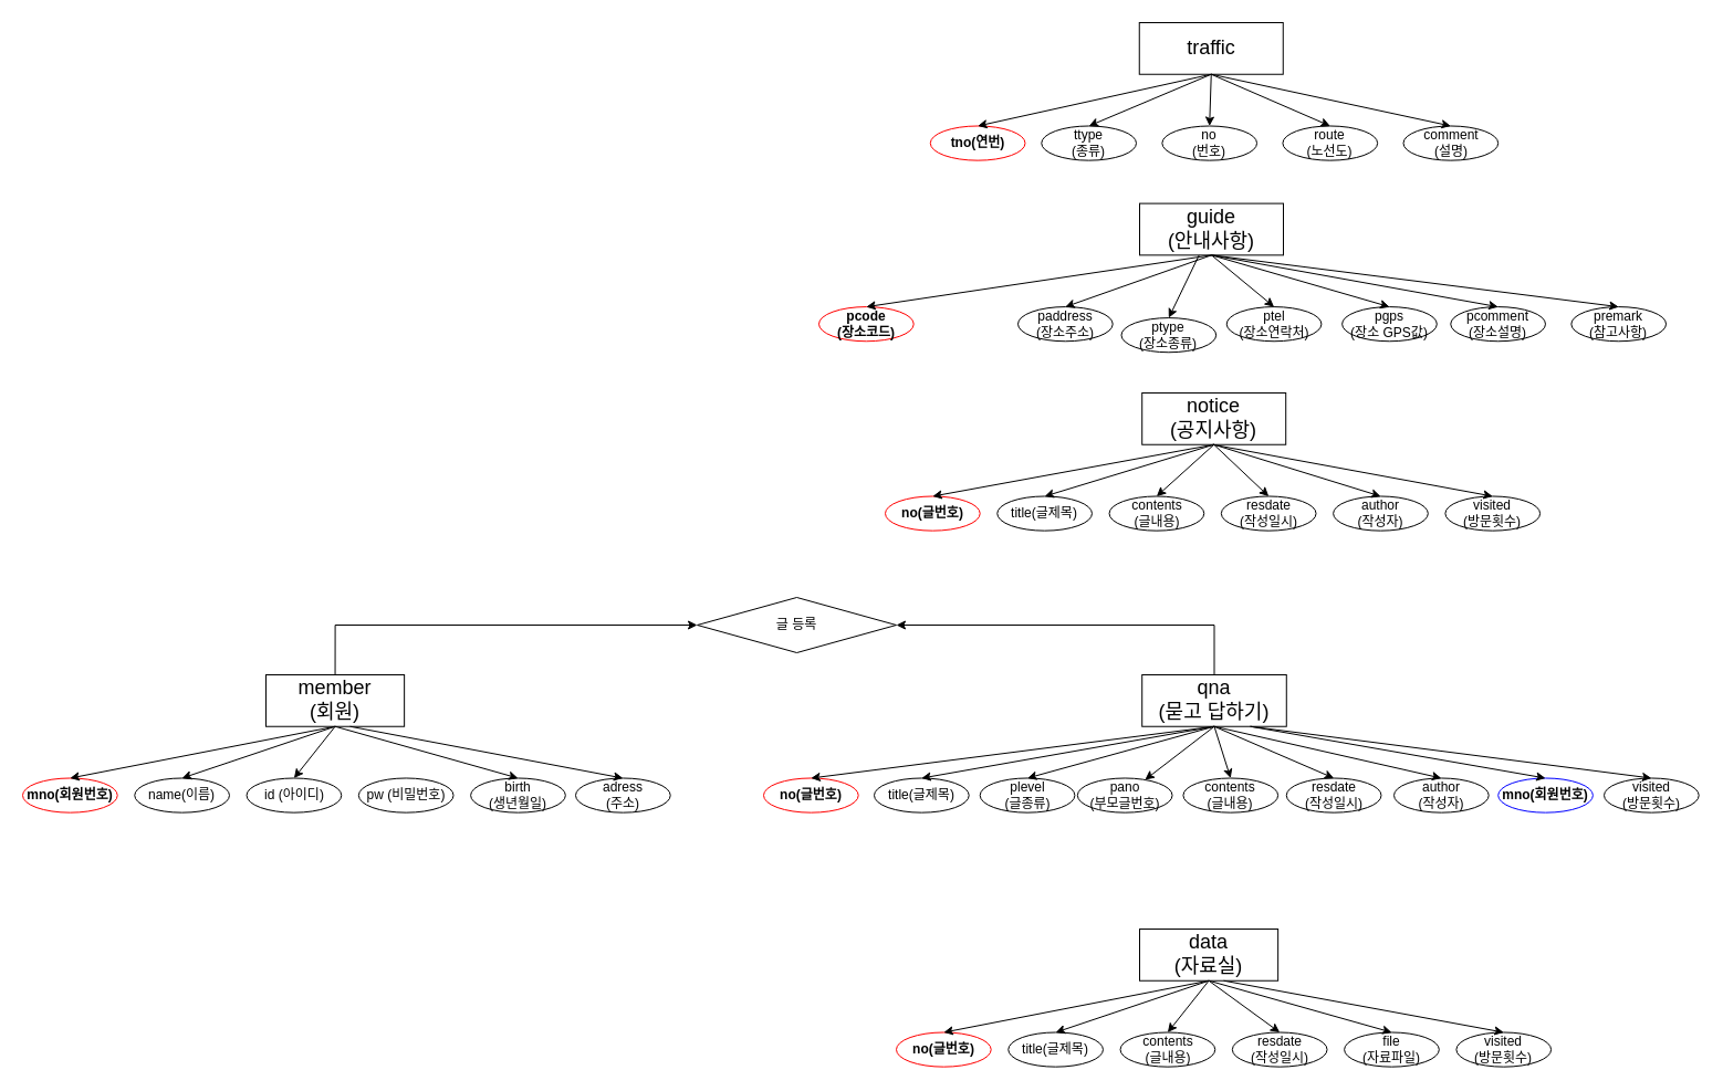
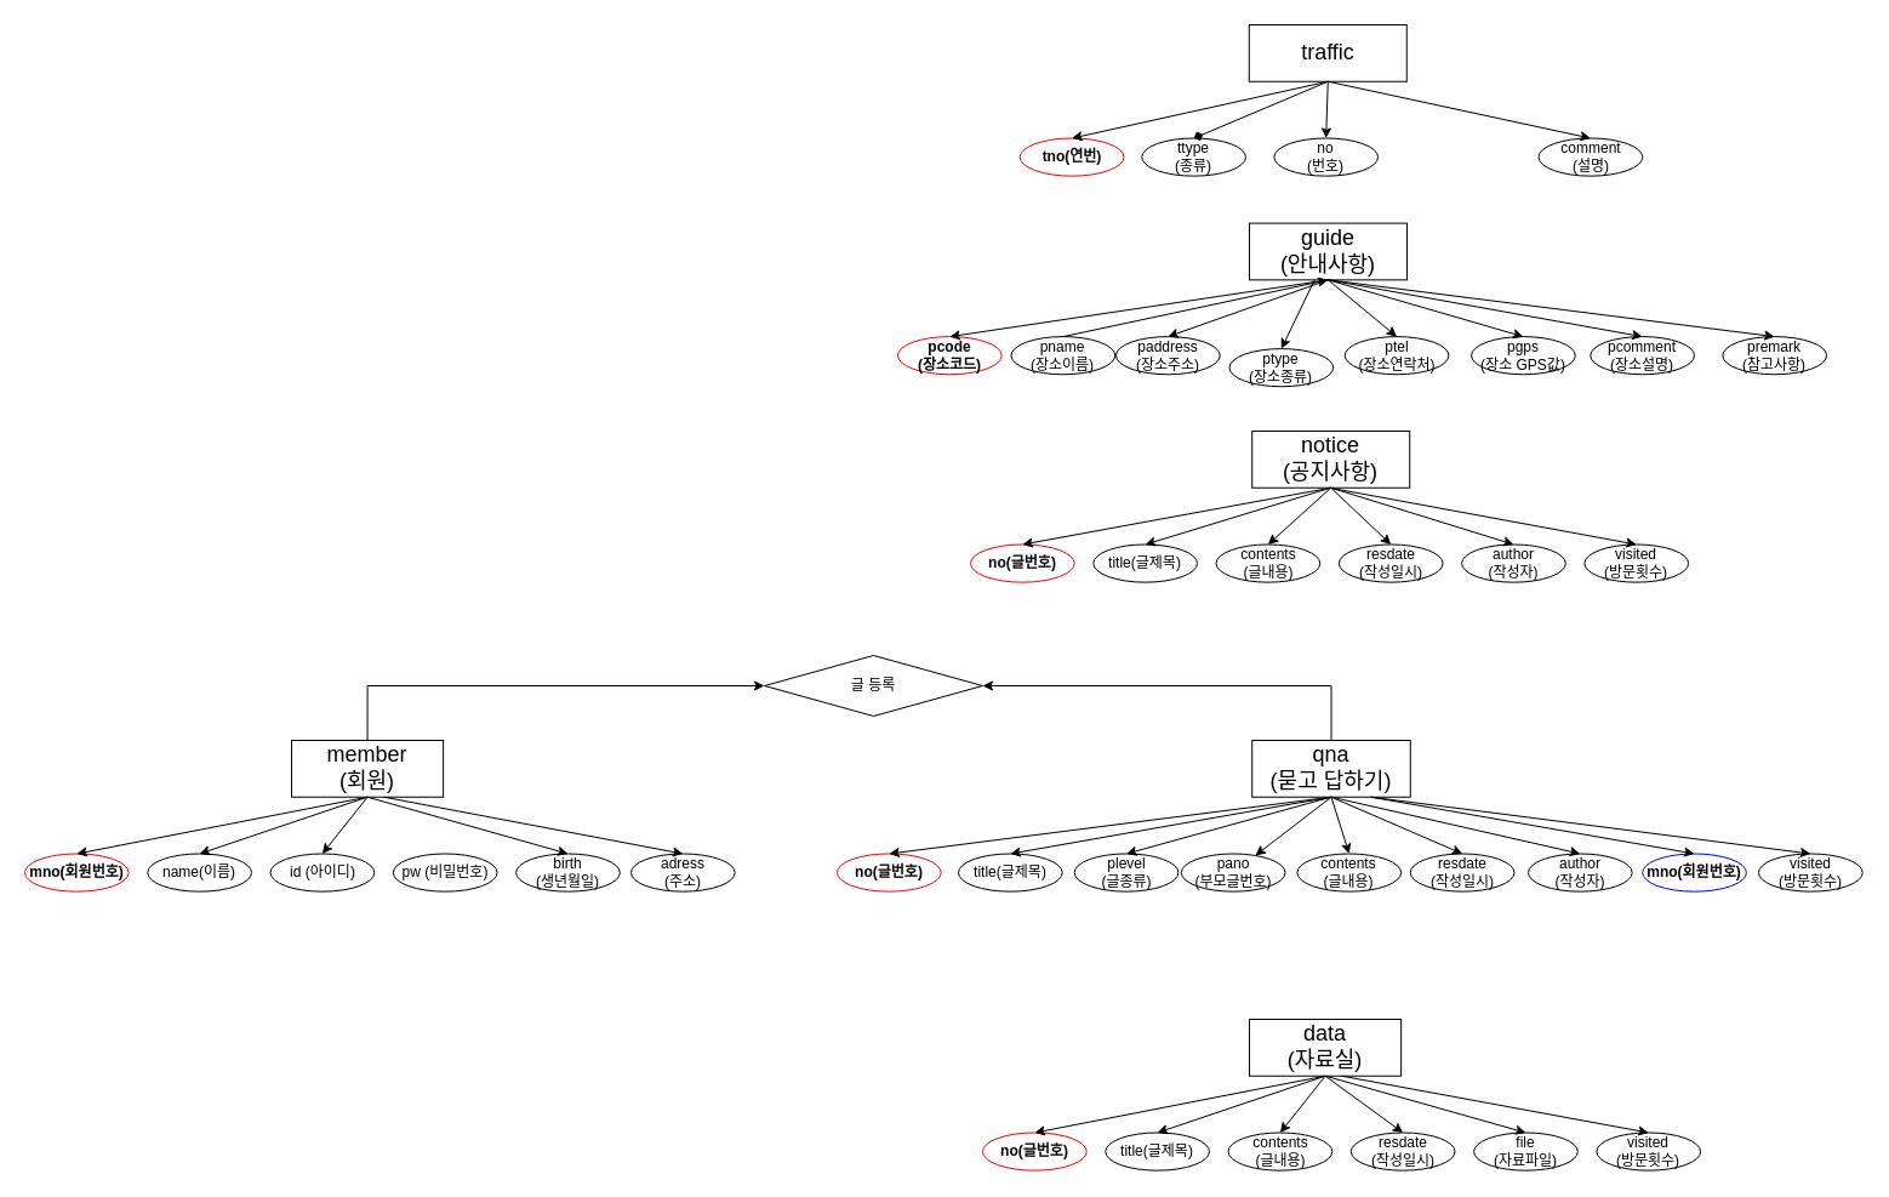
- <mxCell id="9" value="" style="endArrow=classic;html=1;rounded=0;exitX=0.5;exitY=1;exitDx=0;exitDy=0;entryX=0.5;entryY=0;entryDx=0;entryDy=0;" parent="1" source="2" target="5" edge="1"><mxGeometry width="50" height="50" relative="1" as="geometry"><mxPoint x="1104.506" y="74.535" as="sourcePoint" /><mxPoint x="1050.75" y="121.279" as="targetPoint" /></mxGeometry></mxCell>
- <mxCell id="7" value="" style="endArrow=classic;html=1;rounded=0;exitX=0.5;exitY=1;exitDx=0;exitDy=0;entryX=0.5;entryY=0;entryDx=0;entryDy=0;" parent="1" source="2" target="3" edge="1"><mxGeometry width="50" height="50" relative="1" as="geometry"><mxPoint x="1078.018" y="253.721" as="sourcePoint" /><mxPoint x="1116.972" y="214.767" as="targetPoint" /></mxGeometry></mxCell>
+ <mxCell id="7" value="" style="endArrow=diamond;html=1;rounded=0;exitX=0.5;exitY=1;exitDx=0;exitDy=0;entryX=0.5;entryY=0;entryDx=0;entryDy=0;" parent="1" source="2" target="3" edge="1"><mxGeometry width="50" height="50" relative="1" as="geometry"><mxPoint x="1078.018" y="253.721" as="sourcePoint" /><mxPoint x="1116.972" y="214.767" as="targetPoint" /></mxGeometry></mxCell>
- <mxCell id="5" value="route&lt;div&gt;(노선도)&lt;/div&gt;" style="ellipse;whiteSpace=wrap;html=1;" parent="1" vertex="1"><mxGeometry x="1159.431" y="113.488" width="85.698" height="31.163" as="geometry" /></mxCell>
+ <mxCell id="86" value="" style="endArrow=classic;html=1;rounded=0;entryX=0.5;entryY=1;entryDx=0;entryDy=0;exitX=0.5;exitY=0;exitDx=0;exitDy=0;" edge="1" parent="1" source="83" target="11"><mxGeometry width="50" height="50" relative="1" as="geometry"><mxPoint x="1110" y="470" as="sourcePoint" /><mxPoint x="1160" y="420" as="targetPoint" /></mxGeometry></mxCell>
+ <mxCell id="83" value="pname&lt;div&gt;(장소이름)&lt;/div&gt;" style="ellipse;whiteSpace=wrap;html=1;" vertex="1" parent="1"><mxGeometry x="833.49" y="277.093" width="85.698" height="31.163" as="geometry" /></mxCell>
